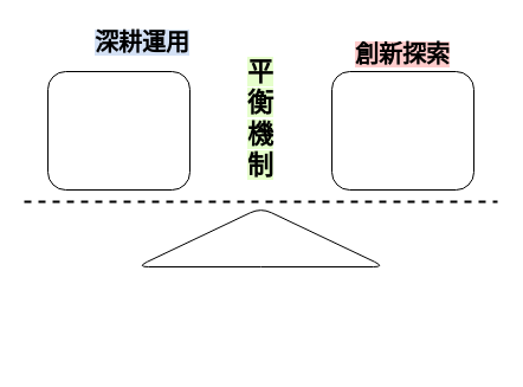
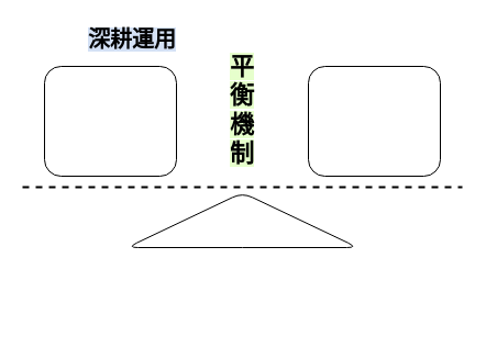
- <mxCell id="7" value="&lt;font style=&quot;font-size: 20px; background-color: rgb(255, 204, 204);&quot; face=&quot;標楷體&quot;&gt;&lt;b&gt;創新探索&lt;/b&gt;&lt;/font&gt;" style="text;html=1;align=center;verticalAlign=middle;whiteSpace=wrap;rounded=0;" vertex="1" parent="1"><mxGeometry x="295" y="30" width="90" height="30" as="geometry" /></mxCell>
